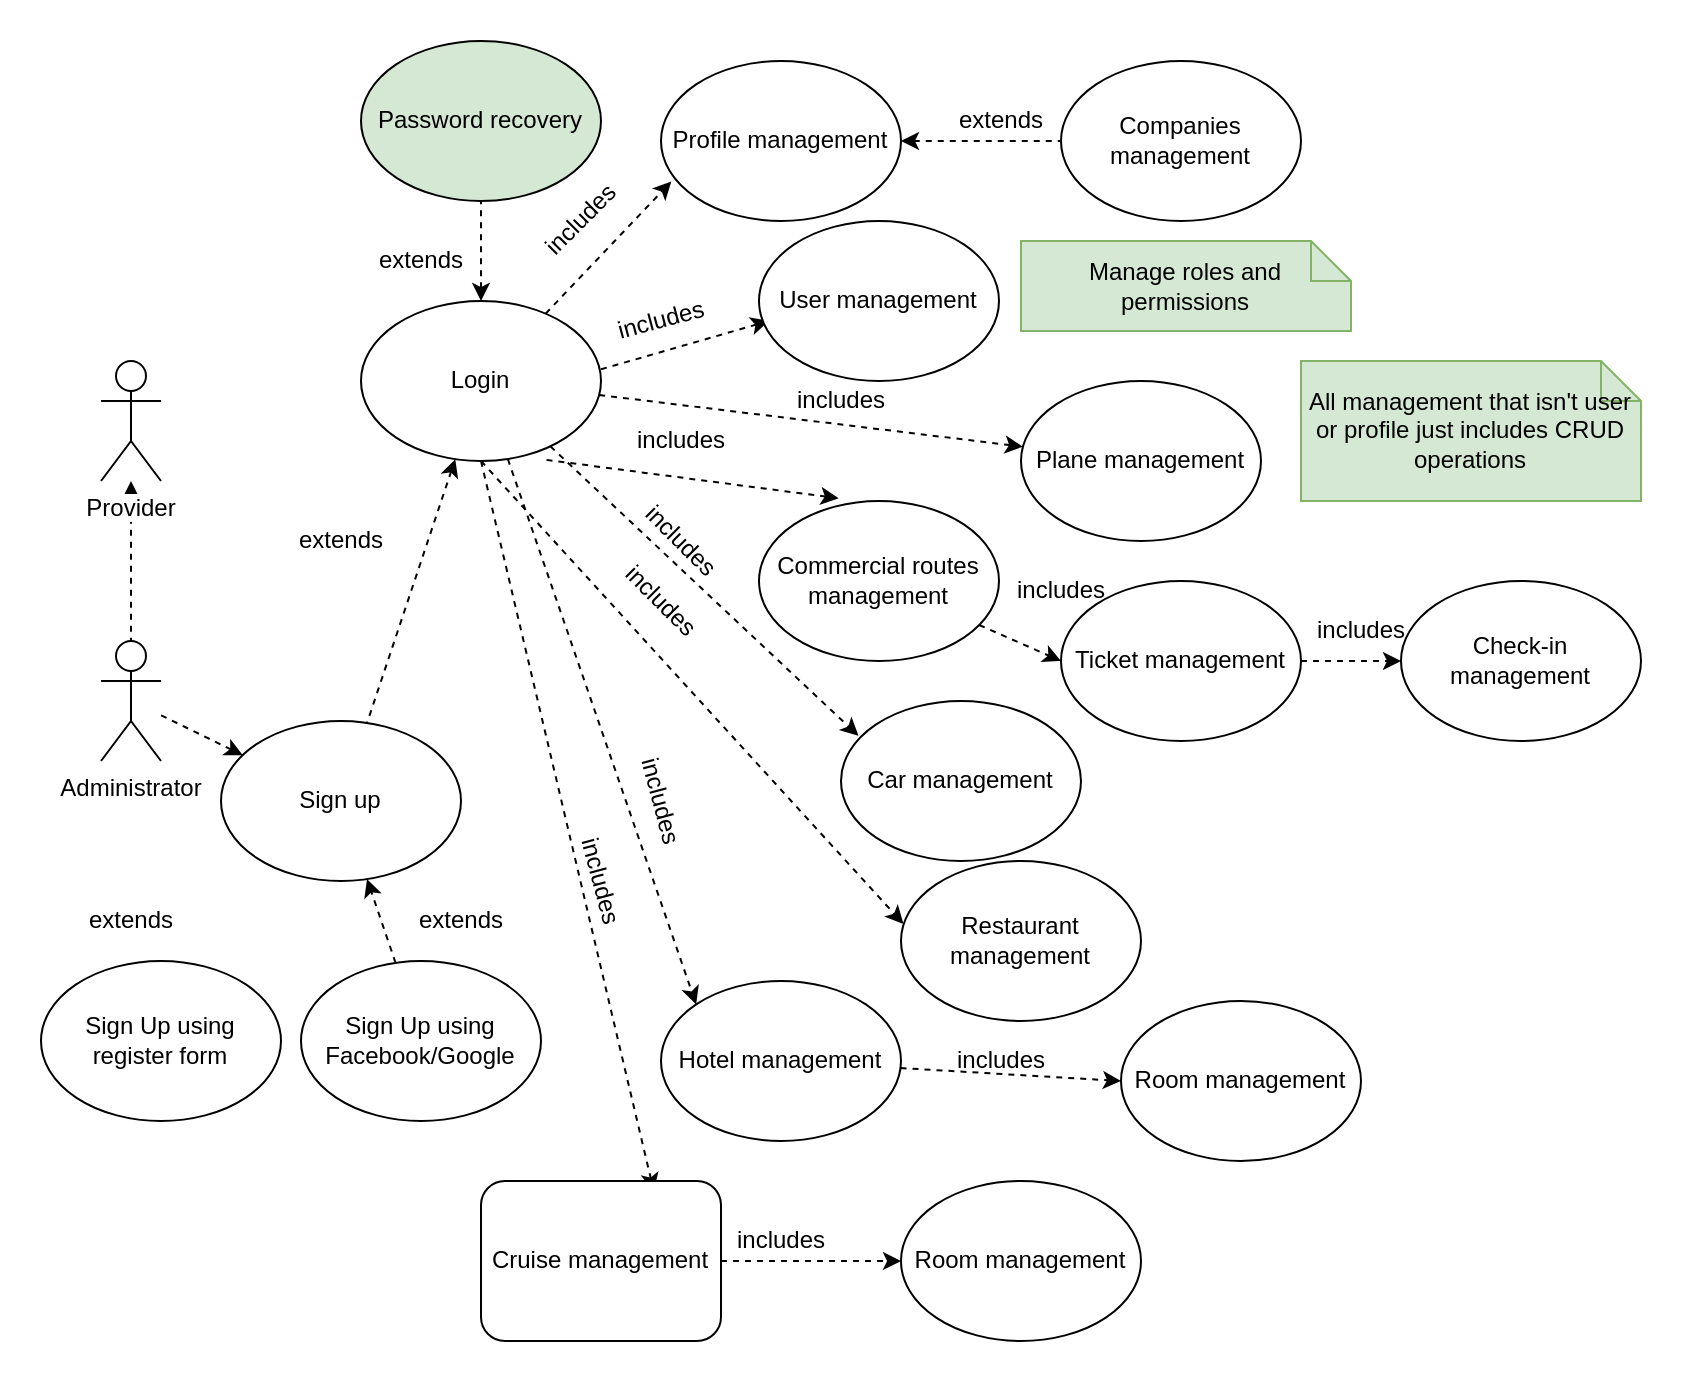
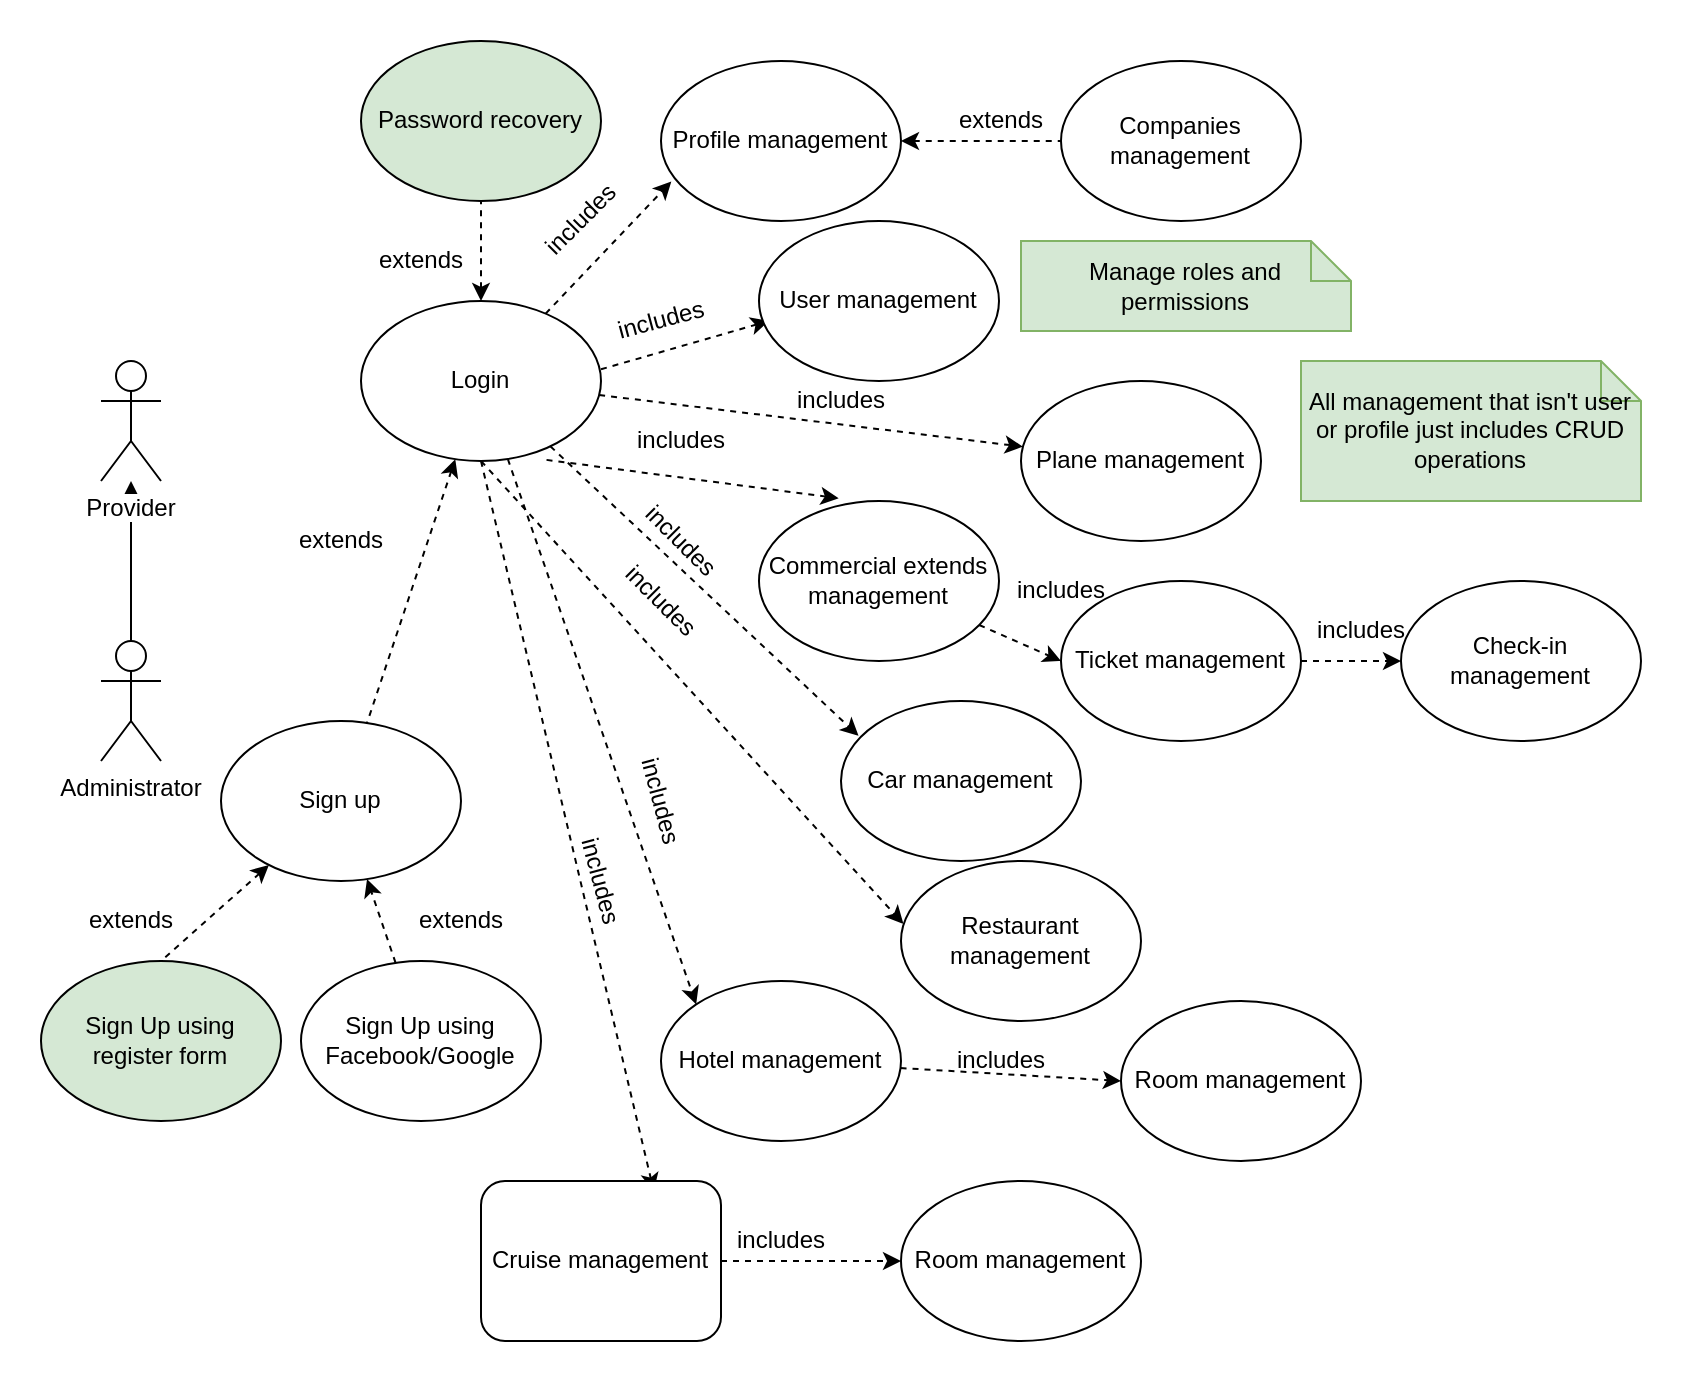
- <mxCell id="2" value="" style="edgeStyle=orthogonalEdgeStyle;rounded=0;orthogonalLoop=1;jettySize=auto;html=1;endArrow=none;endFill=0;startArrow=classic;startFill=1;dashed=1;" parent="1" source="3" target="4" edge="1"><mxGeometry relative="1" as="geometry" /></mxCell>
+ <mxCell id="2" value="" style="edgeStyle=orthogonalEdgeStyle;rounded=0;orthogonalLoop=1;jettySize=auto;html=1;endArrow=none;endFill=0;startArrow=classic;startFill=1;" parent="1" source="3" target="4" edge="1"><mxGeometry relative="1" as="geometry" /></mxCell>
- <mxCell id="28" value="Commercial routes management" style="ellipse;whiteSpace=wrap;html=1;" parent="1" vertex="1"><mxGeometry x="379" y="250" width="120" height="80" as="geometry" /></mxCell>
+ <mxCell id="28" value="Commercial extends management" style="ellipse;whiteSpace=wrap;html=1;" parent="1" vertex="1"><mxGeometry x="379" y="250" width="120" height="80" as="geometry" /></mxCell>
- <mxCell id="18" style="edgeStyle=none;rounded=0;orthogonalLoop=1;jettySize=auto;html=1;dashed=1;endArrow=none;endFill=0;startArrow=classic;startFill=1;" parent="1" source="19" target="4" edge="1"><mxGeometry relative="1" as="geometry"><mxPoint x="170" y="510" as="targetPoint" /></mxGeometry></mxCell>
+ <mxCell id="18" style="edgeStyle=none;rounded=0;orthogonalLoop=1;jettySize=auto;html=1;dashed=1;endArrow=none;endFill=0;startArrow=classic;startFill=1;entryX=0.5;entryY=0;entryDx=0;entryDy=0;" parent="1" source="19" target="52" edge="1"><mxGeometry relative="1" as="geometry"><mxPoint x="170" y="510" as="targetPoint" /></mxGeometry></mxCell>
- <mxCell id="52" value="Sign Up using register form" style="ellipse;whiteSpace=wrap;html=1;" parent="1" vertex="1"><mxGeometry x="20" y="480" width="120" height="80" as="geometry" /></mxCell>
+ <mxCell id="52" value="Sign Up using register form" style="ellipse;whiteSpace=wrap;html=1;fillColor=#d5e8d4;" parent="1" vertex="1"><mxGeometry x="20" y="480" width="120" height="80" as="geometry" /></mxCell>
